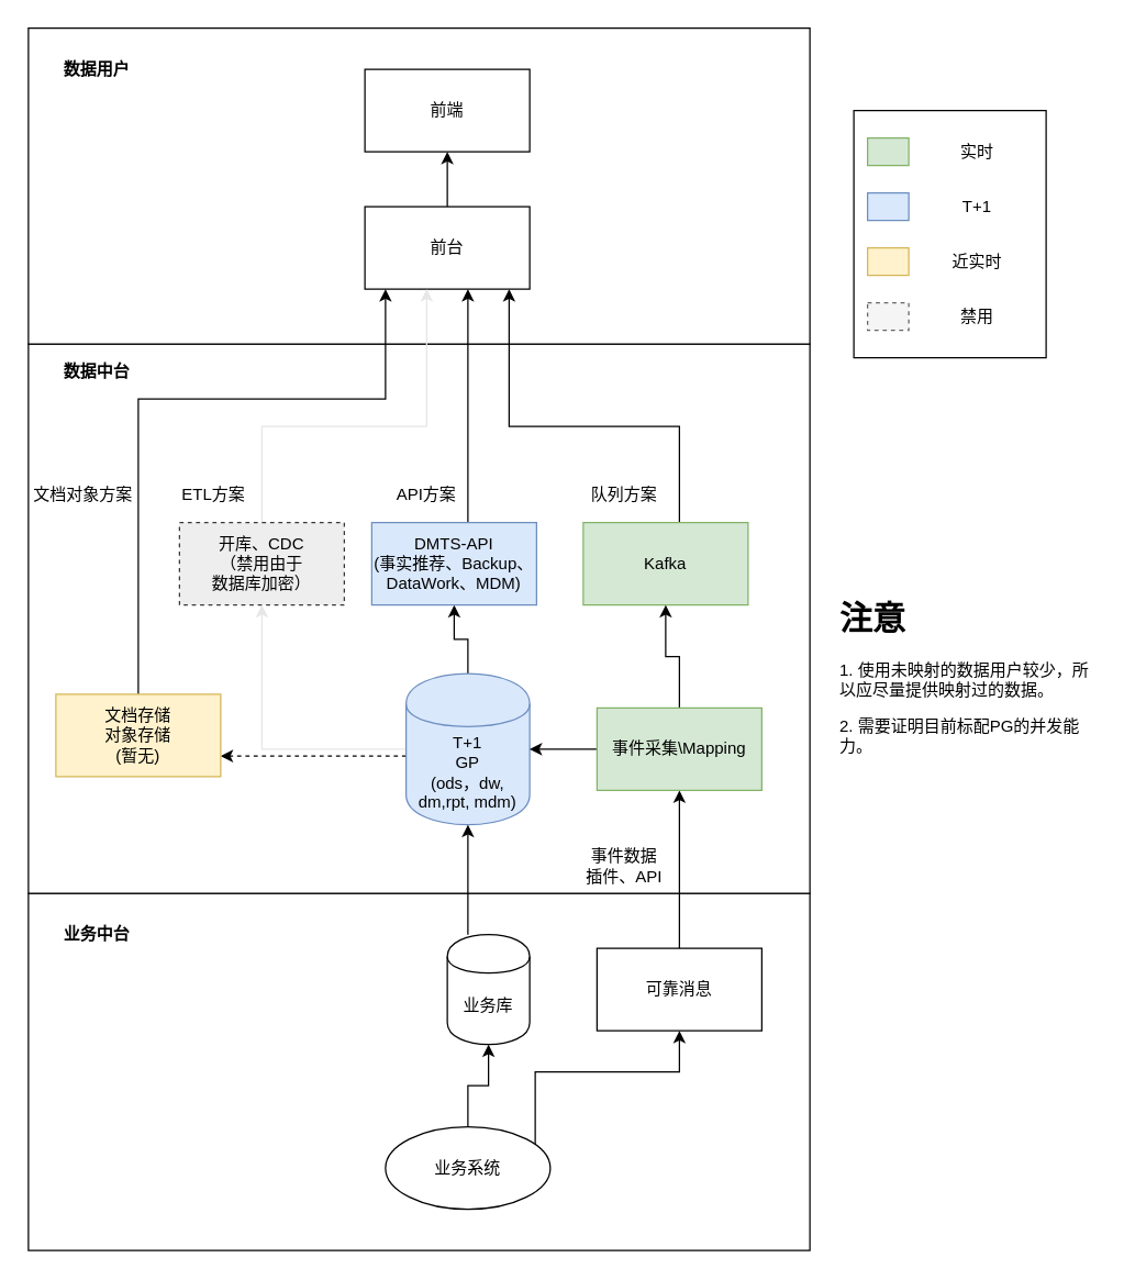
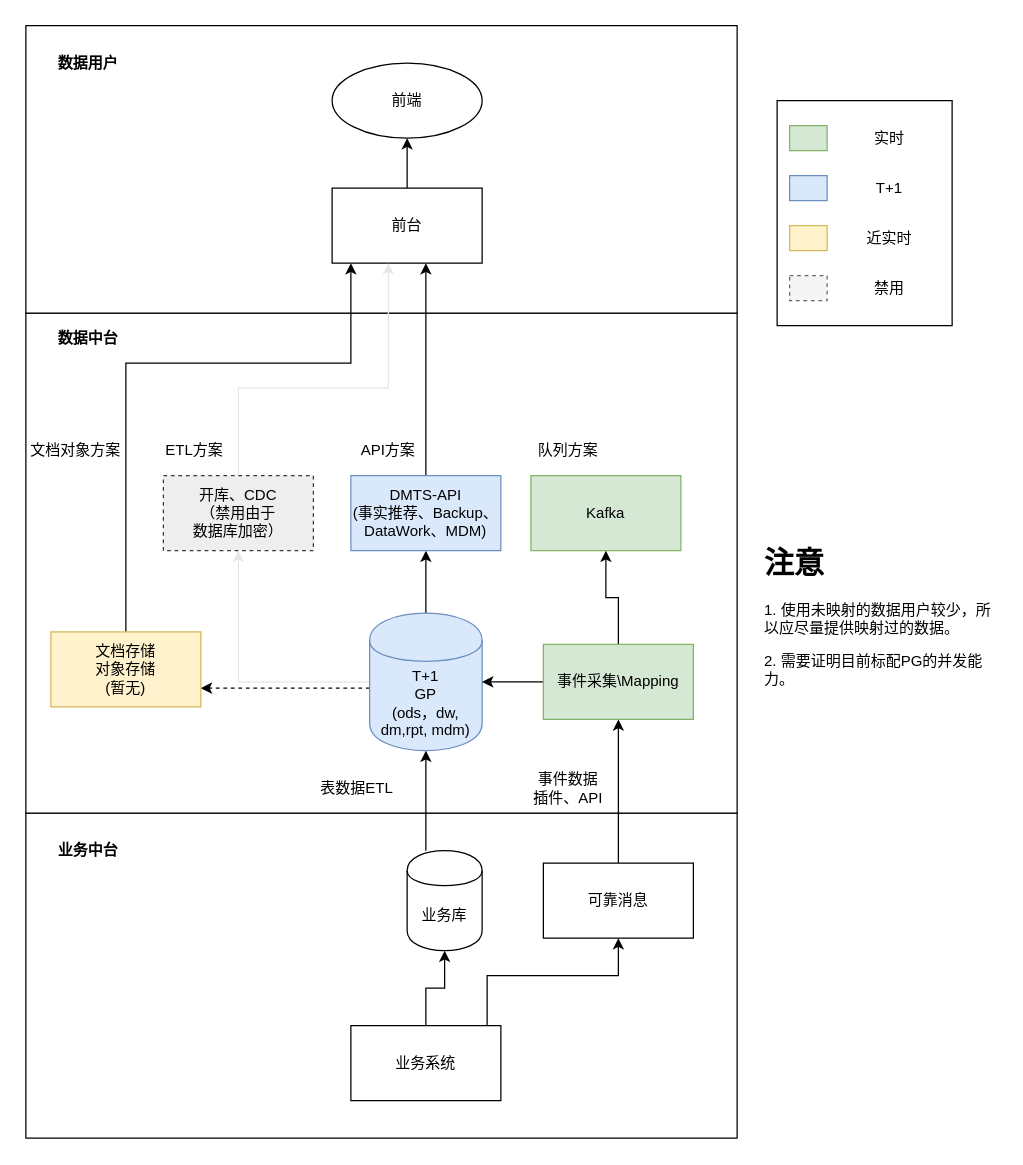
- <mxCell id="13" value="前端" style="rounded=0;whiteSpace=wrap;html=1;" vertex="1" parent="1"><mxGeometry x="265" y="50" width="120" height="60" as="geometry" /></mxCell>
+ <mxCell id="13" value="前端" style="ellipse;whiteSpace=wrap;html=1;" vertex="1" parent="1"><mxGeometry x="265" y="50" width="120" height="60" as="geometry" /></mxCell>
- <mxCell id="5" style="edgeStyle=orthogonalEdgeStyle;rounded=0;orthogonalLoop=1;jettySize=auto;html=1;" edge="1" parent="1" source="6" target="12"><mxGeometry relative="1" as="geometry"><mxPoint x="494" y="210" as="targetPoint" /><Array as="points"><mxPoint x="494" y="310" /><mxPoint x="370" y="310" /></Array></mxGeometry></mxCell>
- <mxCell id="39" value="DMTS-API&lt;br&gt;(事实推荐、Backup、DataWork、MDM)" style="rounded=0;whiteSpace=wrap;html=1;fillColor=#dae8fc;strokeColor=#6c8ebf;" vertex="1" parent="1"><mxGeometry x="270" y="380" width="120" height="60" as="geometry" /></mxCell>
+ <mxCell id="39" value="DMTS-API&lt;br&gt;(事实推荐、Backup、DataWork、MDM)" style="rounded=0;whiteSpace=wrap;html=1;fillColor=#dae8fc;strokeColor=#6c8ebf;" vertex="1" parent="1"><mxGeometry x="280" y="380" width="120" height="60" as="geometry" /></mxCell>
+ <mxCell id="29" value="表数据ETL" style="text;html=1;strokeColor=none;fillColor=none;align=center;verticalAlign=middle;whiteSpace=wrap;rounded=0;" vertex="1" parent="1"><mxGeometry x="250" y="620" width="70" height="20" as="geometry" /></mxCell>
- <mxCell id="35" value="业务系统" style="ellipse;whiteSpace=wrap;html=1;" vertex="1" parent="1"><mxGeometry x="280" y="820" width="120" height="60" as="geometry" /></mxCell>
+ <mxCell id="35" value="业务系统" style="rounded=0;whiteSpace=wrap;html=1;" vertex="1" parent="1"><mxGeometry x="280" y="820" width="120" height="60" as="geometry" /></mxCell>
